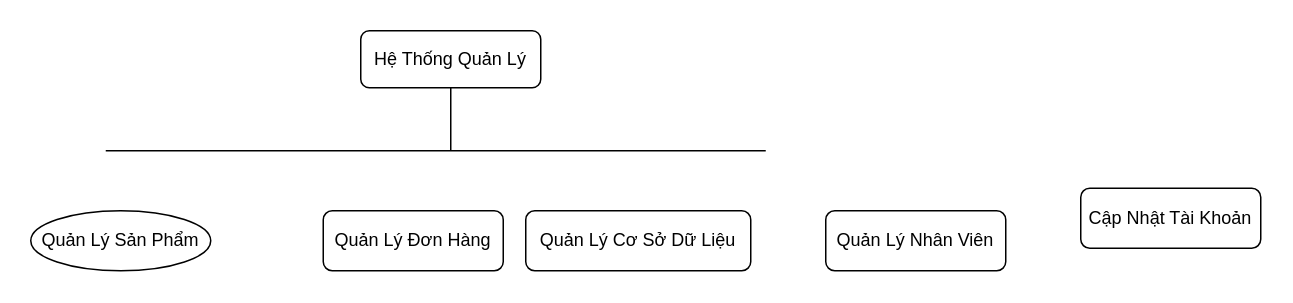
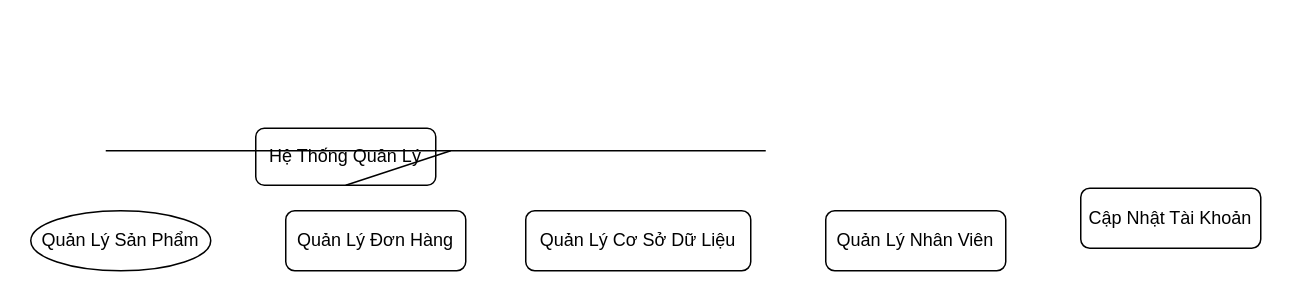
- <mxCell id="2" value="Hệ Thống Quản Lý" style="rounded=1;whiteSpace=wrap;html=1;" vertex="1" parent="1"><mxGeometry x="240" y="20" width="120" height="38" as="geometry" /></mxCell>
+ <mxCell id="2" value="Hệ Thống Quản Lý" style="rounded=1;whiteSpace=wrap;html=1;" vertex="1" parent="1"><mxGeometry x="170" y="85" width="120" height="38" as="geometry" /></mxCell>
- <mxCell id="6" value="Quản Lý Đơn Hàng" style="rounded=1;whiteSpace=wrap;html=1;" vertex="1" parent="1"><mxGeometry x="215" y="140" width="120" height="40" as="geometry" /></mxCell>
+ <mxCell id="6" value="Quản Lý Đơn Hàng" style="rounded=1;whiteSpace=wrap;html=1;" vertex="1" parent="1"><mxGeometry x="190" y="140" width="120" height="40" as="geometry" /></mxCell>
